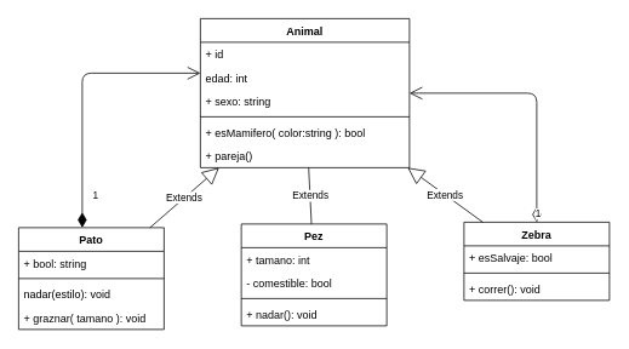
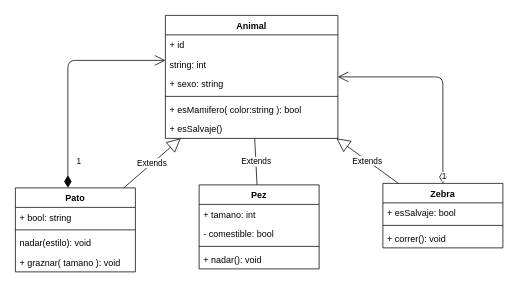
- <mxCell id="4" value="edad: int" style="text;strokeColor=none;fillColor=none;align=left;verticalAlign=top;spacingLeft=4;spacingRight=4;overflow=hidden;rotatable=0;points=[[0,0.5],[1,0.5]];portConstraint=eastwest;" parent="2" vertex="1"><mxGeometry y="52" width="230" height="26" as="geometry" /></mxCell>
+ <mxCell id="4" value="string: int" style="text;strokeColor=none;fillColor=none;align=left;verticalAlign=top;spacingLeft=4;spacingRight=4;overflow=hidden;rotatable=0;points=[[0,0.5],[1,0.5]];portConstraint=eastwest;" parent="2" vertex="1"><mxGeometry y="52" width="230" height="26" as="geometry" /></mxCell>
- <mxCell id="8" value="+ pareja()" style="text;strokeColor=none;fillColor=none;align=left;verticalAlign=top;spacingLeft=4;spacingRight=4;overflow=hidden;rotatable=0;points=[[0,0.5],[1,0.5]];portConstraint=eastwest;" parent="2" vertex="1"><mxGeometry y="138" width="230" height="26" as="geometry" /></mxCell>
+ <mxCell id="8" value="+ esSalvaje()" style="text;strokeColor=none;fillColor=none;align=left;verticalAlign=top;spacingLeft=4;spacingRight=4;overflow=hidden;rotatable=0;points=[[0,0.5],[1,0.5]];portConstraint=eastwest;" parent="2" vertex="1"><mxGeometry y="138" width="230" height="26" as="geometry" /></mxCell>
